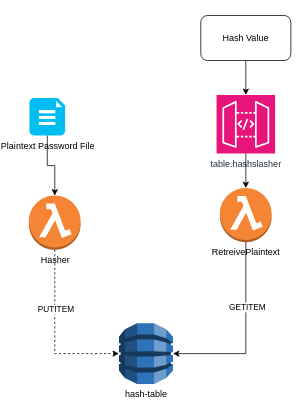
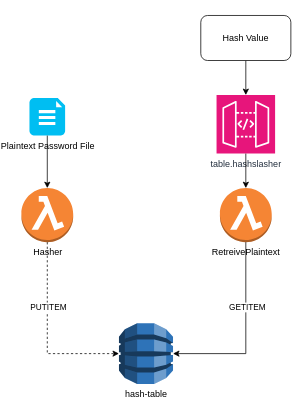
- <mxCell id="3" value="Hasher" style="outlineConnect=0;dashed=0;verticalLabelPosition=bottom;verticalAlign=top;align=center;html=1;shape=mxgraph.aws3.lambda_function;fillColor=#F58534;gradientColor=none;" vertex="1" parent="1"><mxGeometry x="30" y="260" width="69" height="72" as="geometry" /></mxCell>
+ <mxCell id="3" value="Hasher" style="outlineConnect=0;dashed=0;verticalLabelPosition=bottom;verticalAlign=top;align=center;html=1;shape=mxgraph.aws3.lambda_function;fillColor=#F58534;gradientColor=none;" vertex="1" parent="1"><mxGeometry x="20" y="250" width="69" height="72" as="geometry" /></mxCell>
